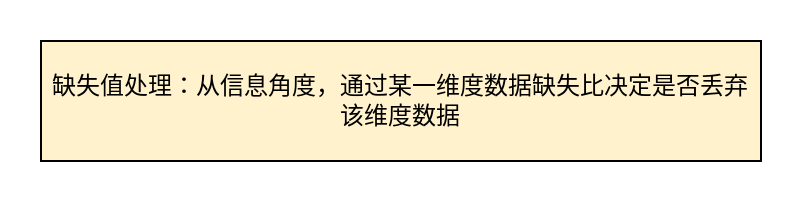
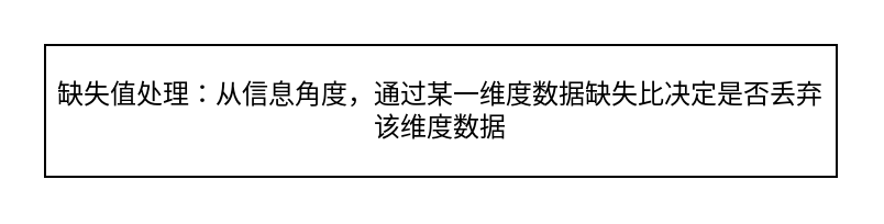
- <mxCell id="2" value="缺失值处理：从信息角度，通过某一维度数据缺失比决定是否丢弃该维度数据" style="rounded=0;whiteSpace=wrap;html=1;fillColor=#fff2cc;" vertex="1" parent="1"><mxGeometry x="20" y="20" width="360" height="60" as="geometry" /></mxCell>
+ <mxCell id="2" value="缺失值处理：从信息角度，通过某一维度数据缺失比决定是否丢弃该维度数据" style="rounded=0;whiteSpace=wrap;html=1;" vertex="1" parent="1"><mxGeometry x="20" y="20" width="360" height="60" as="geometry" /></mxCell>
